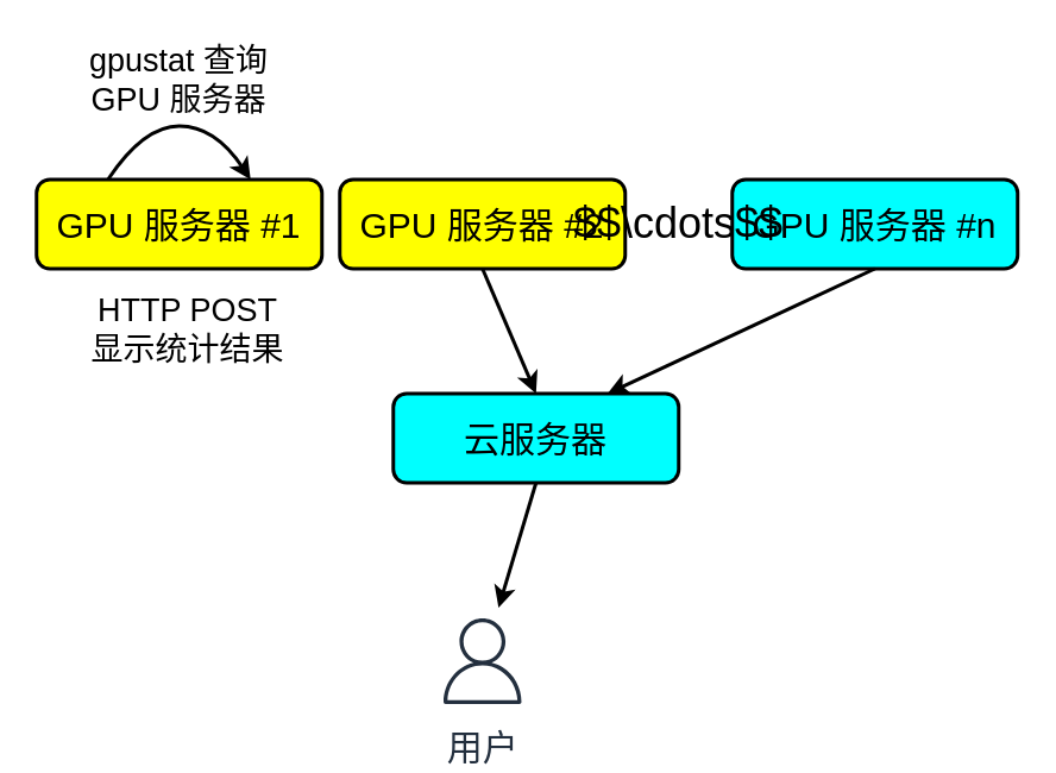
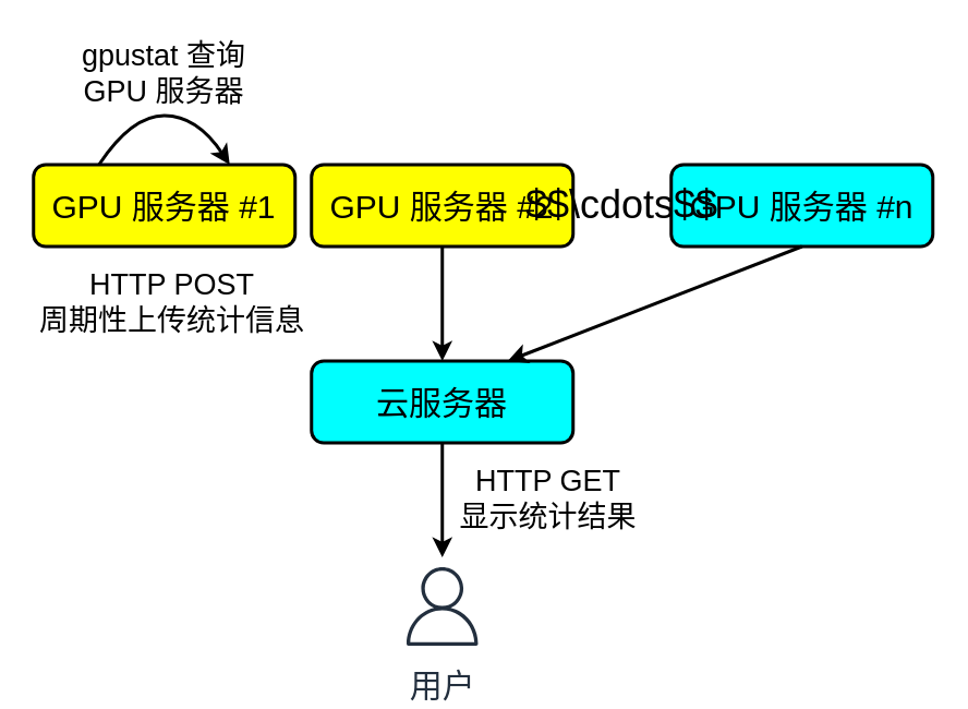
- <mxCell id="12" value="HTTP POST&lt;br&gt;显示统计结果" style="text;html=1;strokeColor=none;fillColor=none;align=center;verticalAlign=middle;whiteSpace=wrap;rounded=0;fontSize=18;" vertex="1" parent="1"><mxGeometry x="20" y="160" width="170" height="50" as="geometry" /></mxCell>
+ <mxCell id="12" value="HTTP POST&lt;br&gt;周期性上传统计信息" style="text;html=1;strokeColor=none;fillColor=none;align=center;verticalAlign=middle;whiteSpace=wrap;rounded=0;fontSize=18;" vertex="1" parent="1"><mxGeometry x="20" y="160" width="170" height="50" as="geometry" /></mxCell>
- <mxCell id="3" value="云服务器" style="rounded=1;whiteSpace=wrap;html=1;fontSize=20;fillColor=#00FFFF;strokeWidth=2;" vertex="1" parent="1"><mxGeometry x="220" y="220" width="160" height="50" as="geometry" /></mxCell>
+ <mxCell id="3" value="云服务器" style="rounded=1;whiteSpace=wrap;html=1;fontSize=20;fillColor=#00FFFF;strokeWidth=2;" vertex="1" parent="1"><mxGeometry x="190" y="220" width="160" height="50" as="geometry" /></mxCell>
+ <mxCell id="14" value="HTTP GET&lt;br&gt;显示统计结果" style="text;html=1;strokeColor=none;fillColor=none;align=center;verticalAlign=middle;whiteSpace=wrap;rounded=0;fontSize=18;" vertex="1" parent="1"><mxGeometry x="280" y="280" width="110" height="50" as="geometry" /></mxCell>
